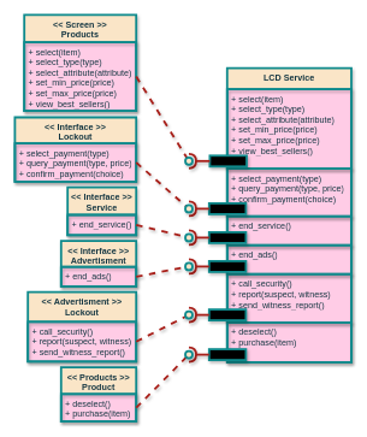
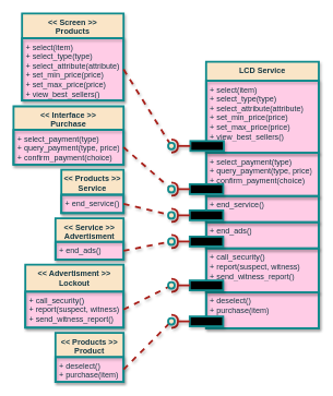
- <mxCell id="11" value="&amp;lt;&amp;lt; Interface &amp;gt;&amp;gt;&lt;br&gt;Lockout" style="swimlane;fontStyle=1;align=center;verticalAlign=top;childLayout=stackLayout;horizontal=1;startSize=36;horizontalStack=0;resizeParent=1;resizeParentMax=0;resizeLast=0;collapsible=1;marginBottom=0;shadow=1;glass=0;labelBackgroundColor=none;fontColor=#143642;strokeColor=#0F8B8D;strokeWidth=3;swimlaneFillColor=#FFCCE6;fillColor=#FAE5C7;whiteSpace=wrap;html=1;" parent="1" vertex="1"><mxGeometry x="20" y="162" width="168" height="89" as="geometry"><mxRectangle x="20" y="20" width="100" height="26" as="alternateBounds" /></mxGeometry></mxCell>
+ <mxCell id="11" value="&amp;lt;&amp;lt; Interface &amp;gt;&amp;gt;&lt;br&gt;Purchase" style="swimlane;fontStyle=1;align=center;verticalAlign=top;childLayout=stackLayout;horizontal=1;startSize=36;horizontalStack=0;resizeParent=1;resizeParentMax=0;resizeLast=0;collapsible=1;marginBottom=0;shadow=1;glass=0;labelBackgroundColor=none;fontColor=#143642;strokeColor=#0F8B8D;strokeWidth=3;swimlaneFillColor=#FFCCE6;fillColor=#FAE5C7;whiteSpace=wrap;html=1;" parent="1" vertex="1"><mxGeometry x="20" y="162" width="168" height="89" as="geometry"><mxRectangle x="20" y="20" width="100" height="26" as="alternateBounds" /></mxGeometry></mxCell>
- <mxCell id="19" value="&amp;lt;&amp;lt; Interface &amp;gt;&amp;gt;&lt;br&gt;Service" style="swimlane;fontStyle=1;align=center;verticalAlign=top;childLayout=stackLayout;horizontal=1;startSize=38;horizontalStack=0;resizeParent=1;resizeParentMax=0;resizeLast=0;collapsible=1;marginBottom=0;shadow=1;glass=0;labelBackgroundColor=none;fontColor=#143642;strokeColor=#0F8B8D;strokeWidth=3;swimlaneFillColor=#FFCCE6;fillColor=#FAE5C7;whiteSpace=wrap;html=1;" parent="1" vertex="1"><mxGeometry x="93" y="259" width="95" height="66" as="geometry"><mxRectangle x="20" y="20" width="100" height="26" as="alternateBounds" /></mxGeometry></mxCell>
+ <mxCell id="19" value="&amp;lt;&amp;lt; Products &amp;gt;&amp;gt;&lt;br&gt;Service" style="swimlane;fontStyle=1;align=center;verticalAlign=top;childLayout=stackLayout;horizontal=1;startSize=38;horizontalStack=0;resizeParent=1;resizeParentMax=0;resizeLast=0;collapsible=1;marginBottom=0;shadow=1;glass=0;labelBackgroundColor=none;fontColor=#143642;strokeColor=#0F8B8D;strokeWidth=3;swimlaneFillColor=#FFCCE6;fillColor=#FAE5C7;whiteSpace=wrap;html=1;" parent="1" vertex="1"><mxGeometry x="93" y="259" width="95" height="66" as="geometry"><mxRectangle x="20" y="20" width="100" height="26" as="alternateBounds" /></mxGeometry></mxCell>
- <mxCell id="15" value="&amp;lt;&amp;lt; Interface &amp;gt;&amp;gt;&lt;br&gt;Advertisment" style="swimlane;fontStyle=1;align=center;verticalAlign=top;childLayout=stackLayout;horizontal=1;startSize=36;horizontalStack=0;resizeParent=1;resizeParentMax=0;resizeLast=0;collapsible=1;marginBottom=0;shadow=1;glass=0;labelBackgroundColor=none;fontColor=#143642;strokeColor=#0F8B8D;strokeWidth=3;swimlaneFillColor=#FFCCE6;fillColor=#FAE5C7;whiteSpace=wrap;html=1;" parent="1" vertex="1"><mxGeometry x="84" y="333" width="104" height="63" as="geometry"><mxRectangle x="20" y="20" width="100" height="26" as="alternateBounds" /></mxGeometry></mxCell>
+ <mxCell id="15" value="&amp;lt;&amp;lt; Service &amp;gt;&amp;gt;&lt;br&gt;Advertisment" style="swimlane;fontStyle=1;align=center;verticalAlign=top;childLayout=stackLayout;horizontal=1;startSize=36;horizontalStack=0;resizeParent=1;resizeParentMax=0;resizeLast=0;collapsible=1;marginBottom=0;shadow=1;glass=0;labelBackgroundColor=none;fontColor=#143642;strokeColor=#0F8B8D;strokeWidth=3;swimlaneFillColor=#FFCCE6;fillColor=#FAE5C7;whiteSpace=wrap;html=1;" parent="1" vertex="1"><mxGeometry x="84" y="333" width="104" height="63" as="geometry"><mxRectangle x="20" y="20" width="100" height="26" as="alternateBounds" /></mxGeometry></mxCell>
